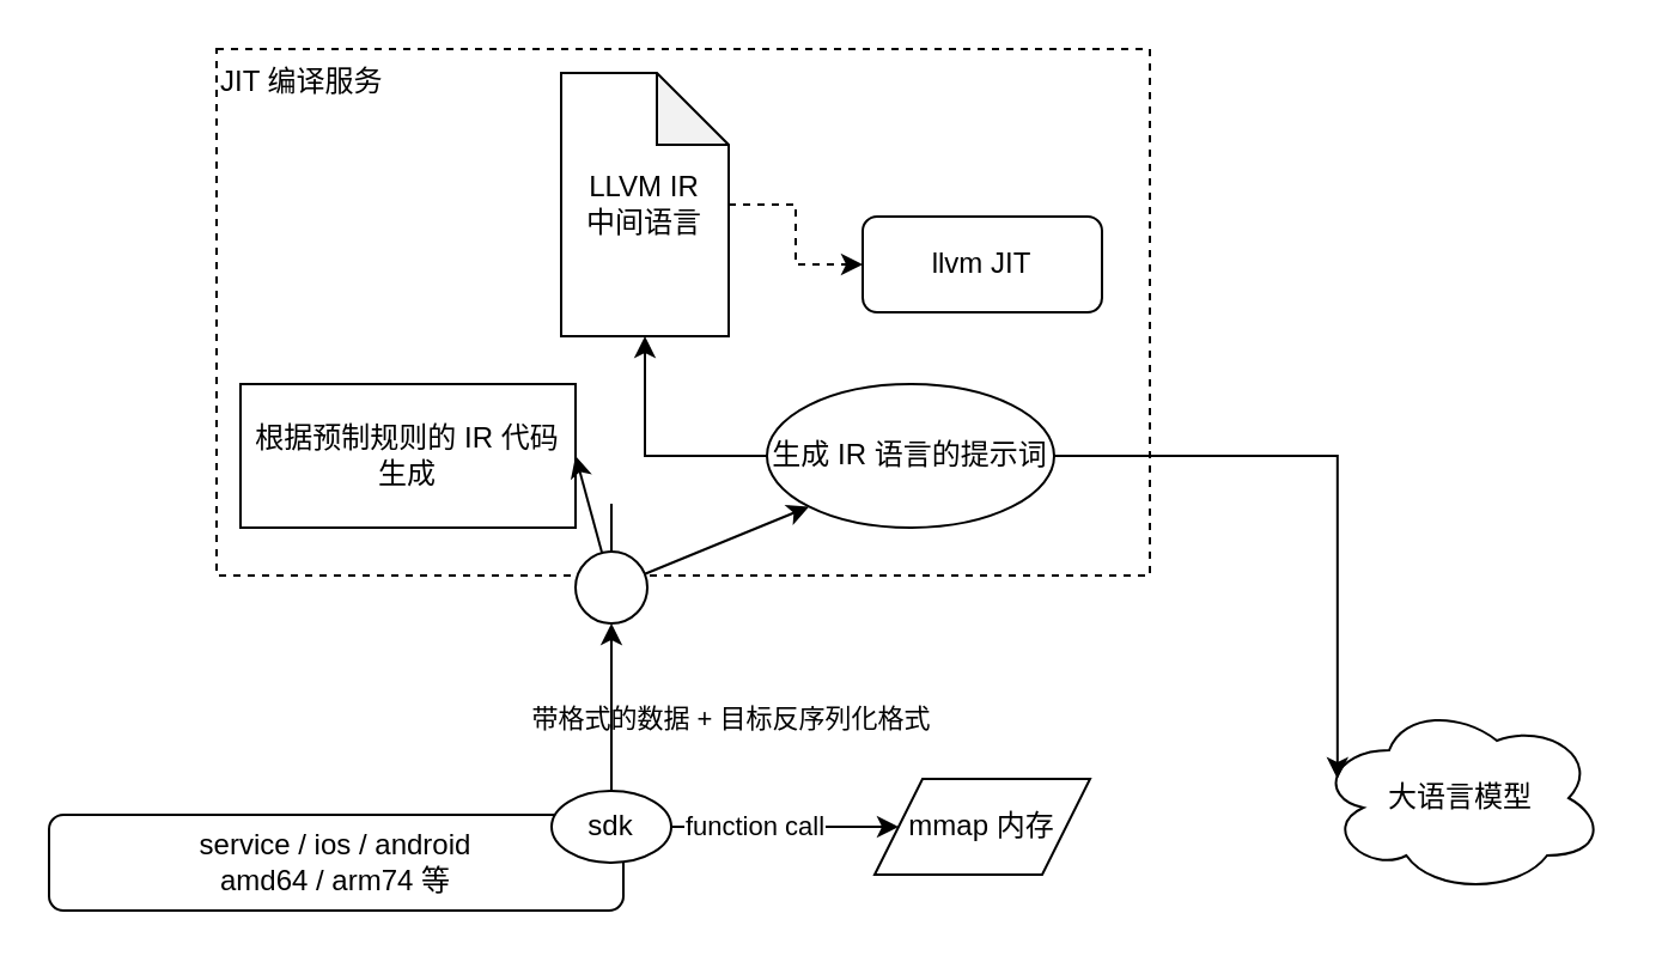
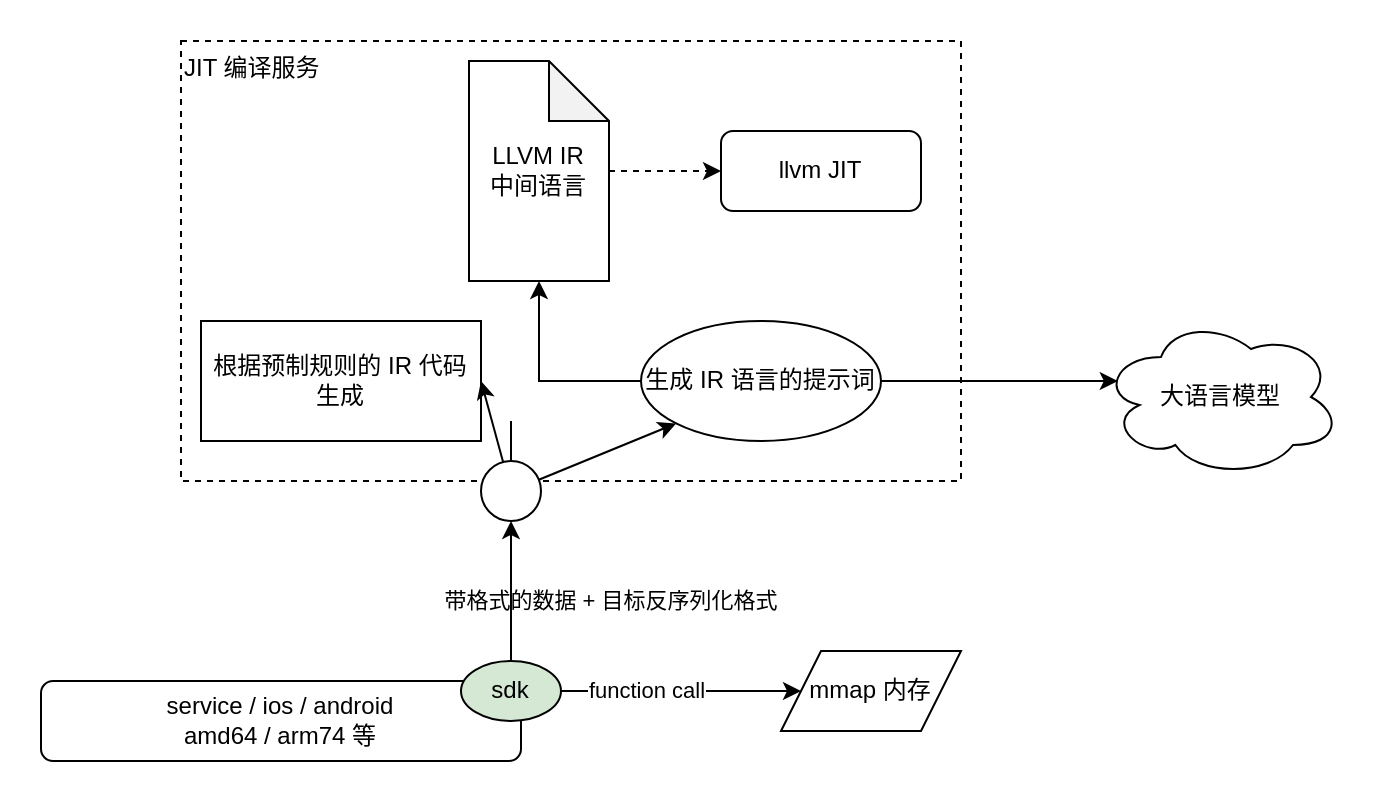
- <mxCell id="5" value="llvm JIT" style="rounded=1;whiteSpace=wrap;html=1;" vertex="1" parent="1"><mxGeometry x="360" y="90" width="100" height="40" as="geometry" /></mxCell>
+ <mxCell id="5" value="llvm JIT" style="rounded=1;whiteSpace=wrap;html=1;" vertex="1" parent="1"><mxGeometry x="360" y="65" width="100" height="40" as="geometry" /></mxCell>
- <mxCell id="9" value="大语言模型" style="ellipse;shape=cloud;whiteSpace=wrap;html=1;" vertex="1" parent="1"><mxGeometry x="550" y="293" width="120" height="80" as="geometry" /></mxCell>
+ <mxCell id="9" value="大语言模型" style="ellipse;shape=cloud;whiteSpace=wrap;html=1;" vertex="1" parent="1"><mxGeometry x="550" y="158" width="120" height="80" as="geometry" /></mxCell>
- <mxCell id="15" value="sdk" style="ellipse;whiteSpace=wrap;html=1;" vertex="1" parent="1"><mxGeometry x="230" y="330" width="50" height="30" as="geometry" /></mxCell>
+ <mxCell id="15" value="sdk" style="ellipse;whiteSpace=wrap;html=1;fillColor=#d5e8d4;" vertex="1" parent="1"><mxGeometry x="230" y="330" width="50" height="30" as="geometry" /></mxCell>
- <mxCell id="11" value="mmap 内存" style="shape=parallelogram;perimeter=parallelogramPerimeter;whiteSpace=wrap;html=1;fixedSize=1;" vertex="1" parent="1"><mxGeometry x="365" y="325" width="90" height="40" as="geometry" /></mxCell>
+ <mxCell id="11" value="mmap 内存" style="shape=parallelogram;perimeter=parallelogramPerimeter;whiteSpace=wrap;html=1;fixedSize=1;" vertex="1" parent="1"><mxGeometry x="390" y="325" width="90" height="40" as="geometry" /></mxCell>
